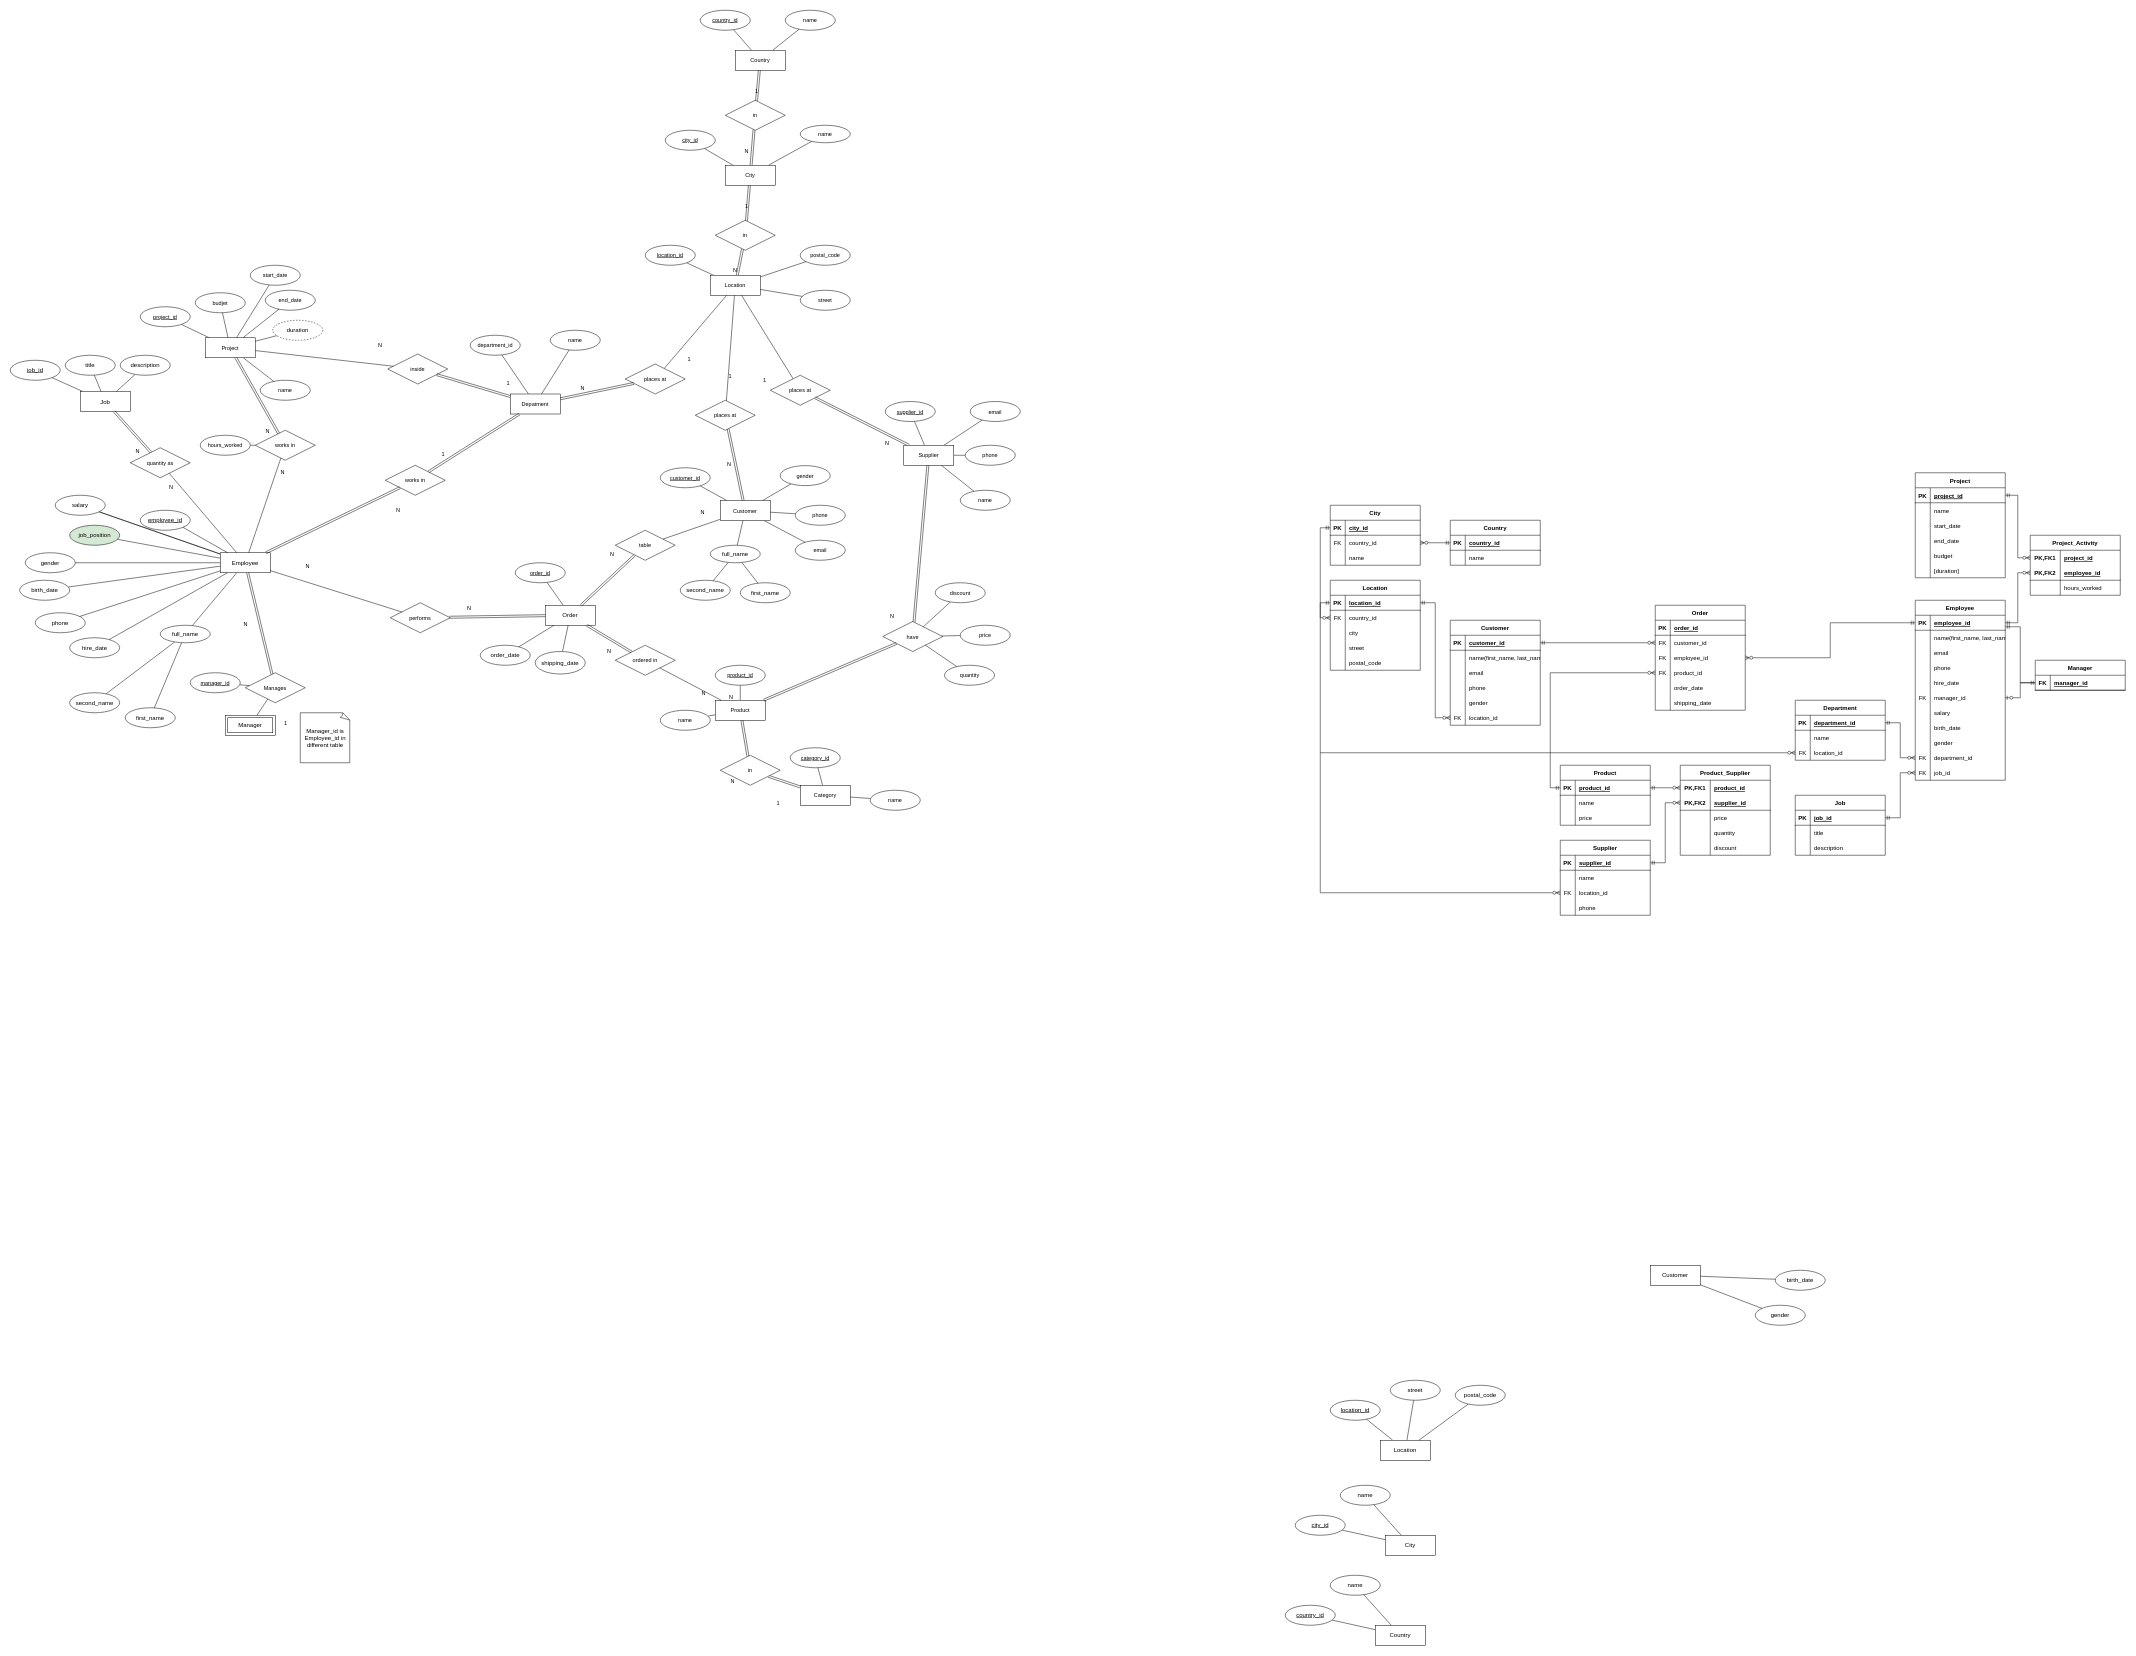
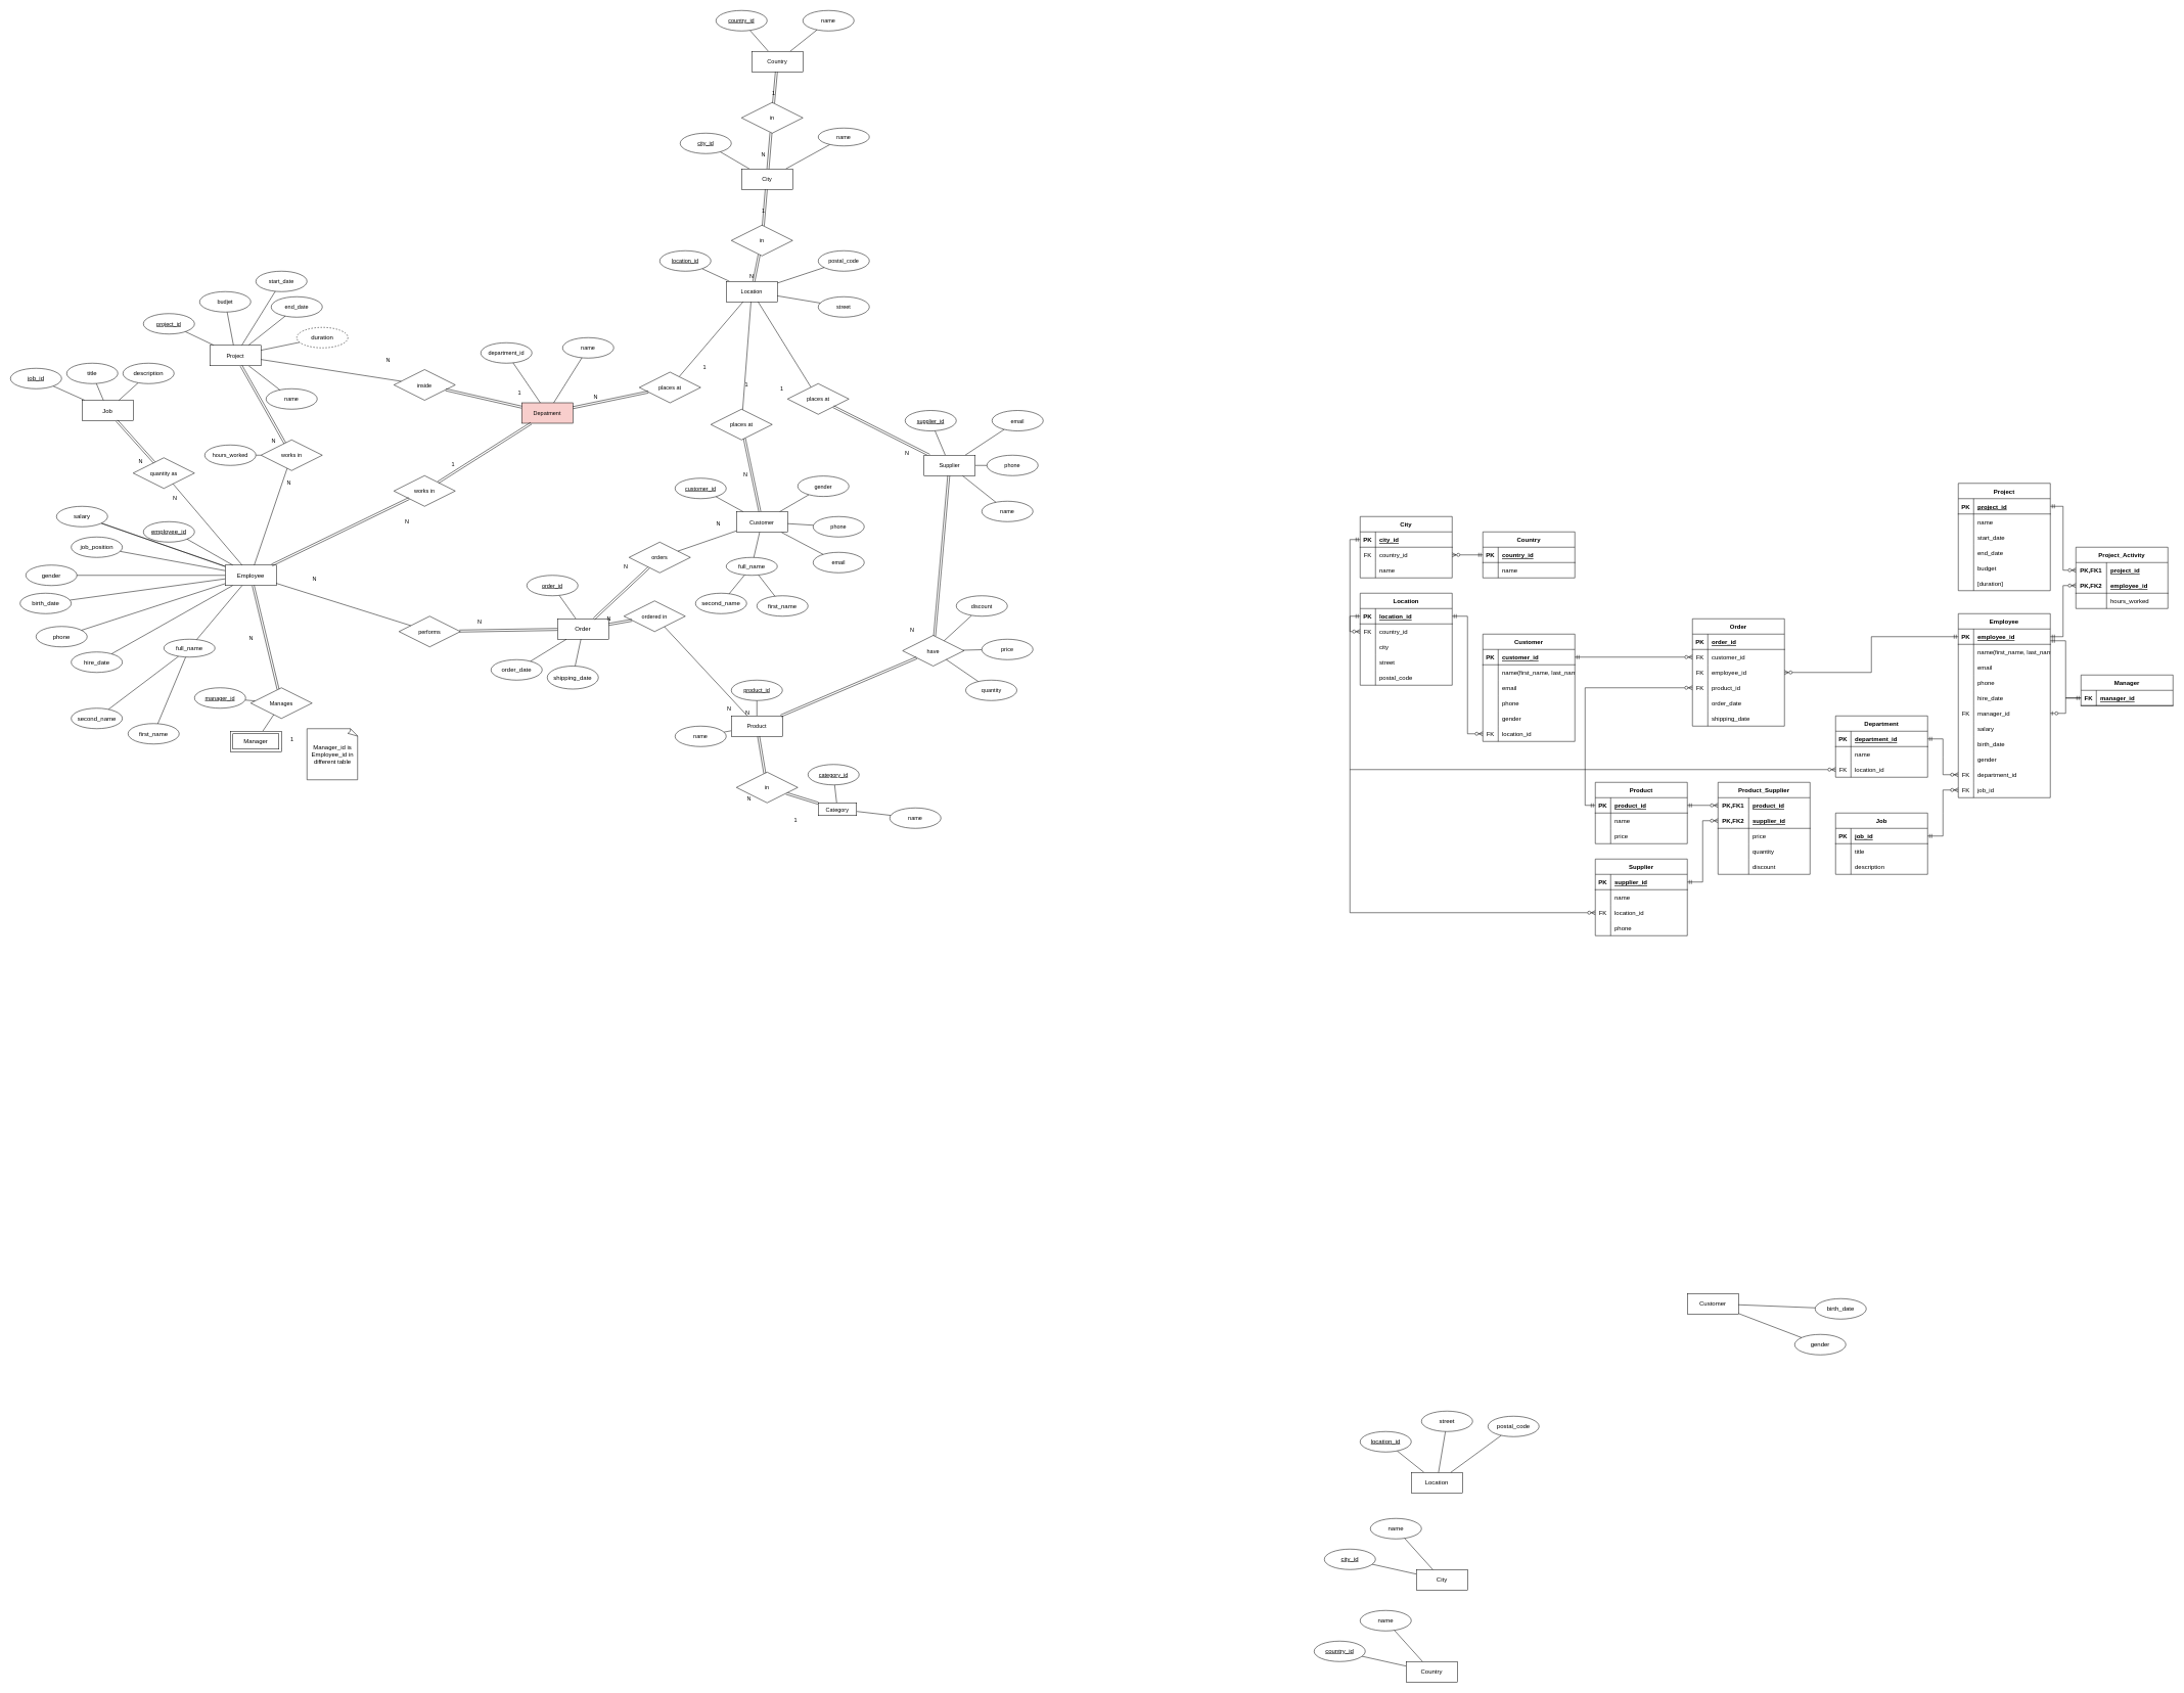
- <mxCell id="268" value="budjet" style="ellipse;whiteSpace=wrap;html=1;align=center;fontFamily=Helvetica;fontSize=11;fontColor=default;" vertex="1" parent="1"><mxGeometry x="390" y="585" width="100" height="40" as="geometry" /></mxCell>
+ <mxCell id="268" value="budjet" style="ellipse;whiteSpace=wrap;html=1;align=center;fontFamily=Helvetica;fontSize=11;fontColor=default;" vertex="1" parent="1"><mxGeometry x="390" y="570" width="100" height="40" as="geometry" /></mxCell>
- <mxCell id="416" value="duration" style="ellipse;whiteSpace=wrap;html=1;align=center;dashed=1;" vertex="1" parent="1"><mxGeometry x="545" y="640" width="100" height="40" as="geometry" /></mxCell>
+ <mxCell id="416" value="duration" style="ellipse;whiteSpace=wrap;html=1;align=center;dashed=1;" vertex="1" parent="1"><mxGeometry x="580" y="640" width="100" height="40" as="geometry" /></mxCell>
- <mxCell id="272" value="inside" style="shape=rhombus;perimeter=rhombusPerimeter;whiteSpace=wrap;html=1;align=center;fontFamily=Helvetica;fontSize=11;fontColor=default;" vertex="1" parent="1"><mxGeometry x="775" y="707.5" width="120" height="60" as="geometry" /></mxCell>
+ <mxCell id="272" value="inside" style="shape=rhombus;perimeter=rhombusPerimeter;whiteSpace=wrap;html=1;align=center;fontFamily=Helvetica;fontSize=11;fontColor=default;" vertex="1" parent="1"><mxGeometry x="770" y="722.5" width="120" height="60" as="geometry" /></mxCell>
- <mxCell id="270" value="Depatment" style="whiteSpace=wrap;html=1;align=center;fontFamily=Helvetica;fontSize=11;fontColor=default;" vertex="1" parent="1"><mxGeometry x="1020" y="787.5" width="100" height="40" as="geometry" /></mxCell>
+ <mxCell id="270" value="Depatment" style="whiteSpace=wrap;html=1;align=center;fontFamily=Helvetica;fontSize=11;fontColor=default;fillColor=#f8cecc;" vertex="1" parent="1"><mxGeometry x="1020" y="787.5" width="100" height="40" as="geometry" /></mxCell>
- <mxCell id="250" value="job_position" style="ellipse;whiteSpace=wrap;html=1;align=center;fillColor=#d5e8d4;" vertex="1" parent="1"><mxGeometry x="138.83" y="1050" width="100" height="40" as="geometry" /></mxCell>
+ <mxCell id="250" value="job_position" style="ellipse;whiteSpace=wrap;html=1;align=center;" vertex="1" parent="1"><mxGeometry x="138.83" y="1050" width="100" height="40" as="geometry" /></mxCell>
- <mxCell id="373" value="table" style="shape=rhombus;perimeter=rhombusPerimeter;whiteSpace=wrap;html=1;align=center;fontFamily=Helvetica;fontSize=11;fontColor=default;" vertex="1" parent="1"><mxGeometry x="1230" y="1060" width="120" height="60" as="geometry" /></mxCell>
+ <mxCell id="373" value="orders" style="shape=rhombus;perimeter=rhombusPerimeter;whiteSpace=wrap;html=1;align=center;fontFamily=Helvetica;fontSize=11;fontColor=default;" vertex="1" parent="1"><mxGeometry x="1230" y="1060" width="120" height="60" as="geometry" /></mxCell>
- <mxCell id="398" value="ordered in" style="shape=rhombus;perimeter=rhombusPerimeter;whiteSpace=wrap;html=1;align=center;fontFamily=Helvetica;fontSize=11;fontColor=default;" vertex="1" parent="1"><mxGeometry x="1230" y="1290" width="120" height="60" as="geometry" /></mxCell>
+ <mxCell id="398" value="ordered in" style="shape=rhombus;perimeter=rhombusPerimeter;whiteSpace=wrap;html=1;align=center;fontFamily=Helvetica;fontSize=11;fontColor=default;" vertex="1" parent="1"><mxGeometry x="1220" y="1175" width="120" height="60" as="geometry" /></mxCell>
- <mxCell id="348" value="Category" style="whiteSpace=wrap;html=1;align=center;fontFamily=Helvetica;fontSize=11;fontColor=default;" vertex="1" parent="1"><mxGeometry x="1600" y="1570" width="100" height="40" as="geometry" /></mxCell>
+ <mxCell id="348" value="Category" style="whiteSpace=wrap;html=1;align=center;fontFamily=Helvetica;fontSize=11;fontColor=default;" vertex="1" parent="1"><mxGeometry x="1600" y="1570" width="75" height="25" as="geometry" /></mxCell>
